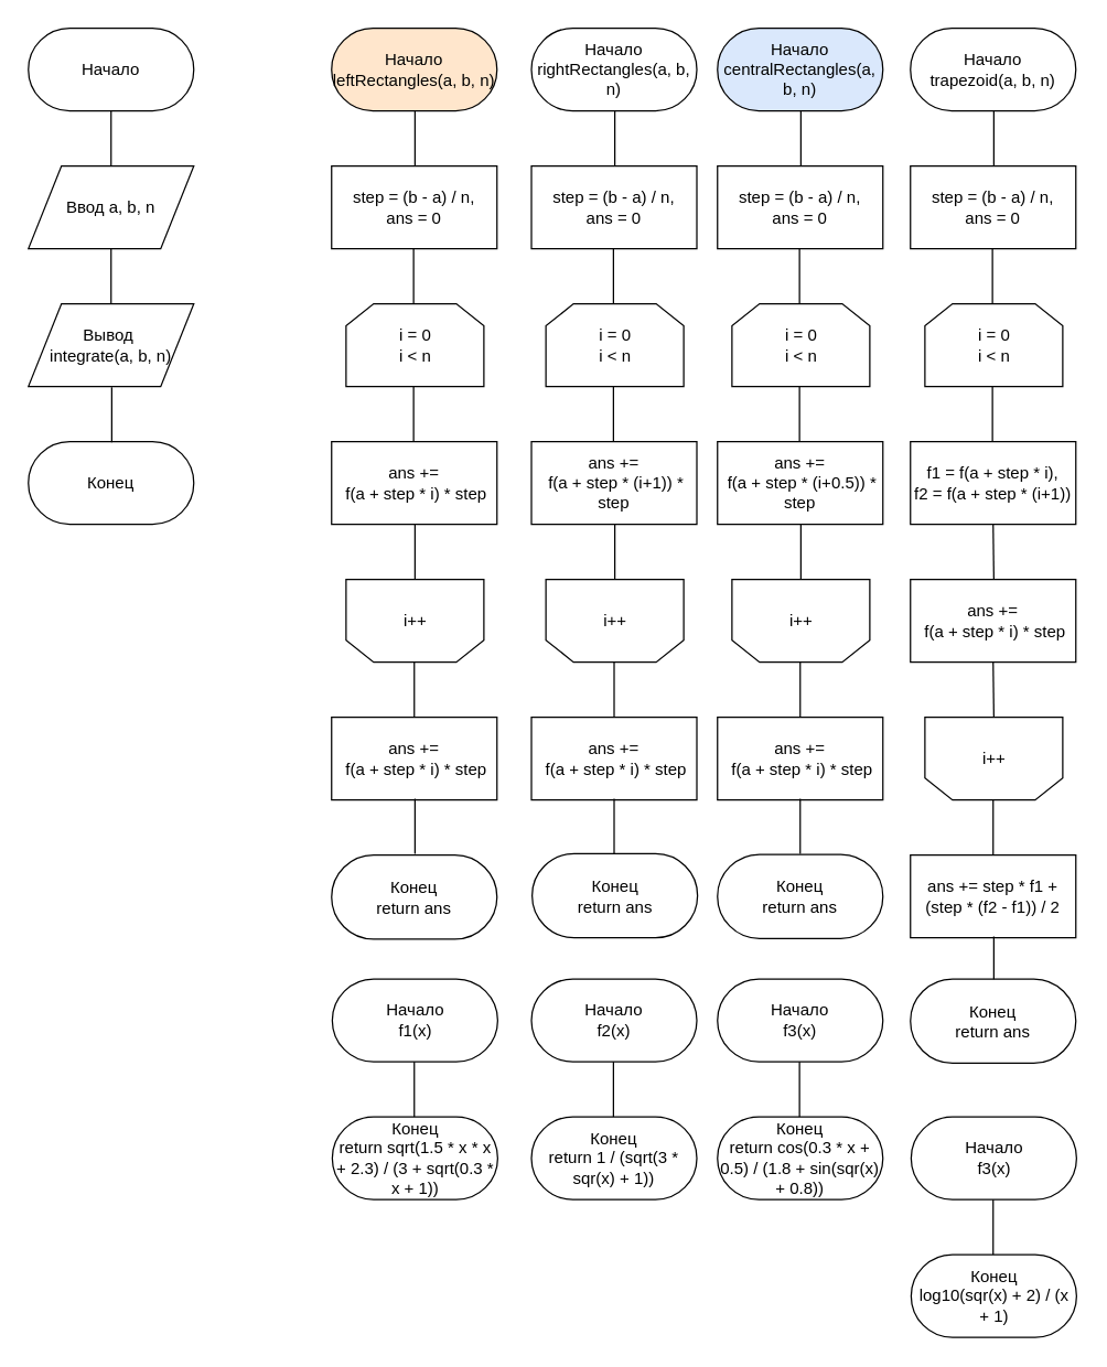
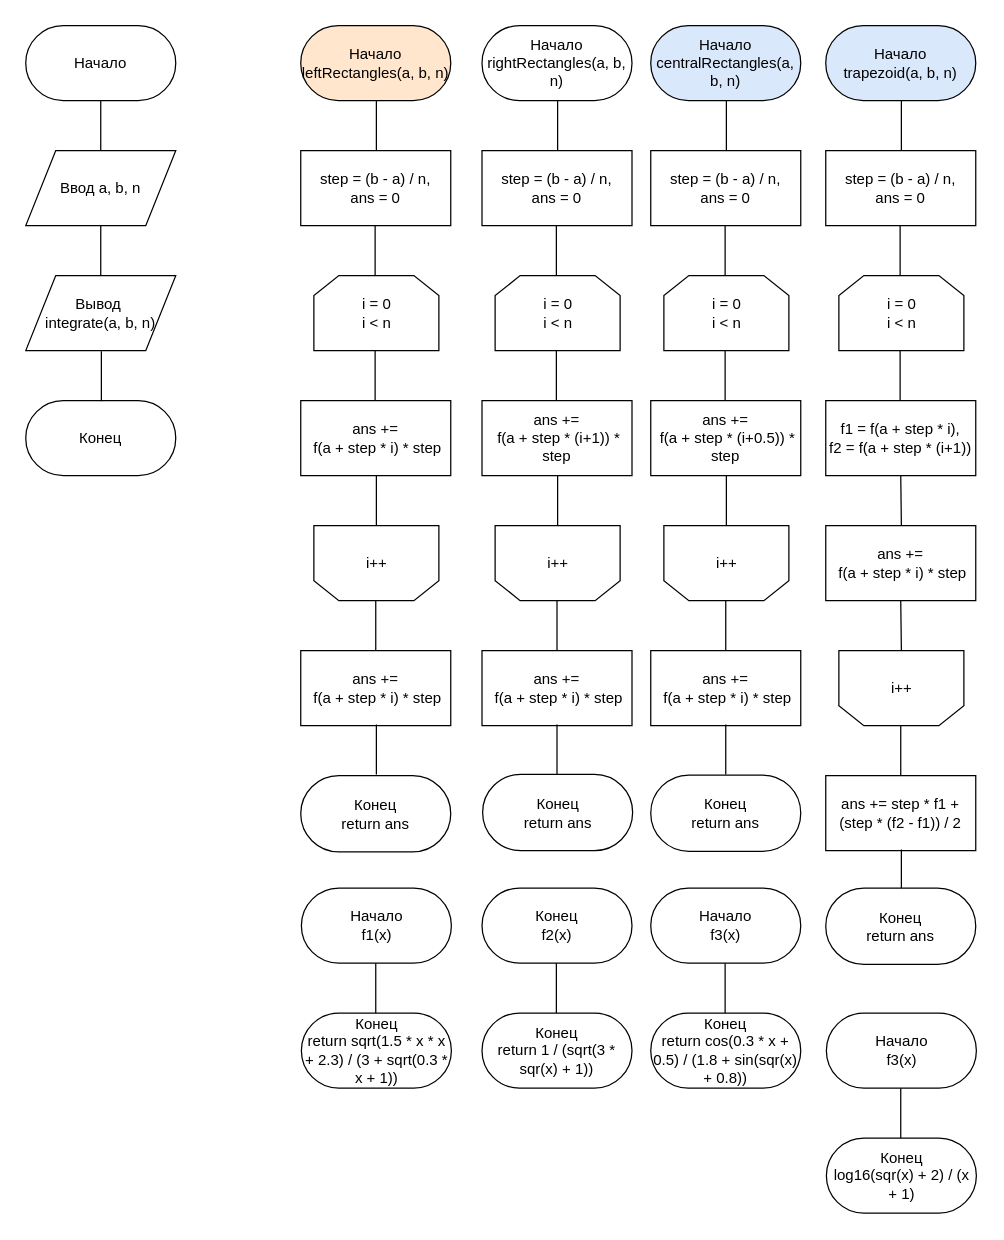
- <mxCell id="39" value="Начало&lt;br&gt;trapezoid(a, b, n)" style="rounded=1;whiteSpace=wrap;html=1;arcSize=50;" vertex="1" parent="1"><mxGeometry x="660" y="20" width="120" height="60" as="geometry" /></mxCell>
+ <mxCell id="39" value="Начало&lt;br&gt;trapezoid(a, b, n)" style="rounded=1;whiteSpace=wrap;html=1;arcSize=50;fillColor=#dae8fc;" vertex="1" parent="1"><mxGeometry x="660" y="20" width="120" height="60" as="geometry" /></mxCell>
- <mxCell id="59" value="Начало&lt;br&gt;f2(x)" style="rounded=1;whiteSpace=wrap;html=1;arcSize=50;" vertex="1" parent="1"><mxGeometry x="385" y="710" width="120" height="60" as="geometry" /></mxCell>
+ <mxCell id="59" value="Конец&lt;br&gt;f2(x)" style="rounded=1;whiteSpace=wrap;html=1;arcSize=50;" vertex="1" parent="1"><mxGeometry x="385" y="710" width="120" height="60" as="geometry" /></mxCell>
- <mxCell id="67" value="Конец&lt;br&gt;log10(sqr(x) + 2) / (x + 1)" style="rounded=1;whiteSpace=wrap;html=1;arcSize=50;" vertex="1" parent="1"><mxGeometry x="660.5" y="910" width="120" height="60" as="geometry" /></mxCell>
+ <mxCell id="67" value="Конец&lt;br&gt;log16(sqr(x) + 2) / (x + 1)" style="rounded=1;whiteSpace=wrap;html=1;arcSize=50;" vertex="1" parent="1"><mxGeometry x="660.5" y="910" width="120" height="60" as="geometry" /></mxCell>
